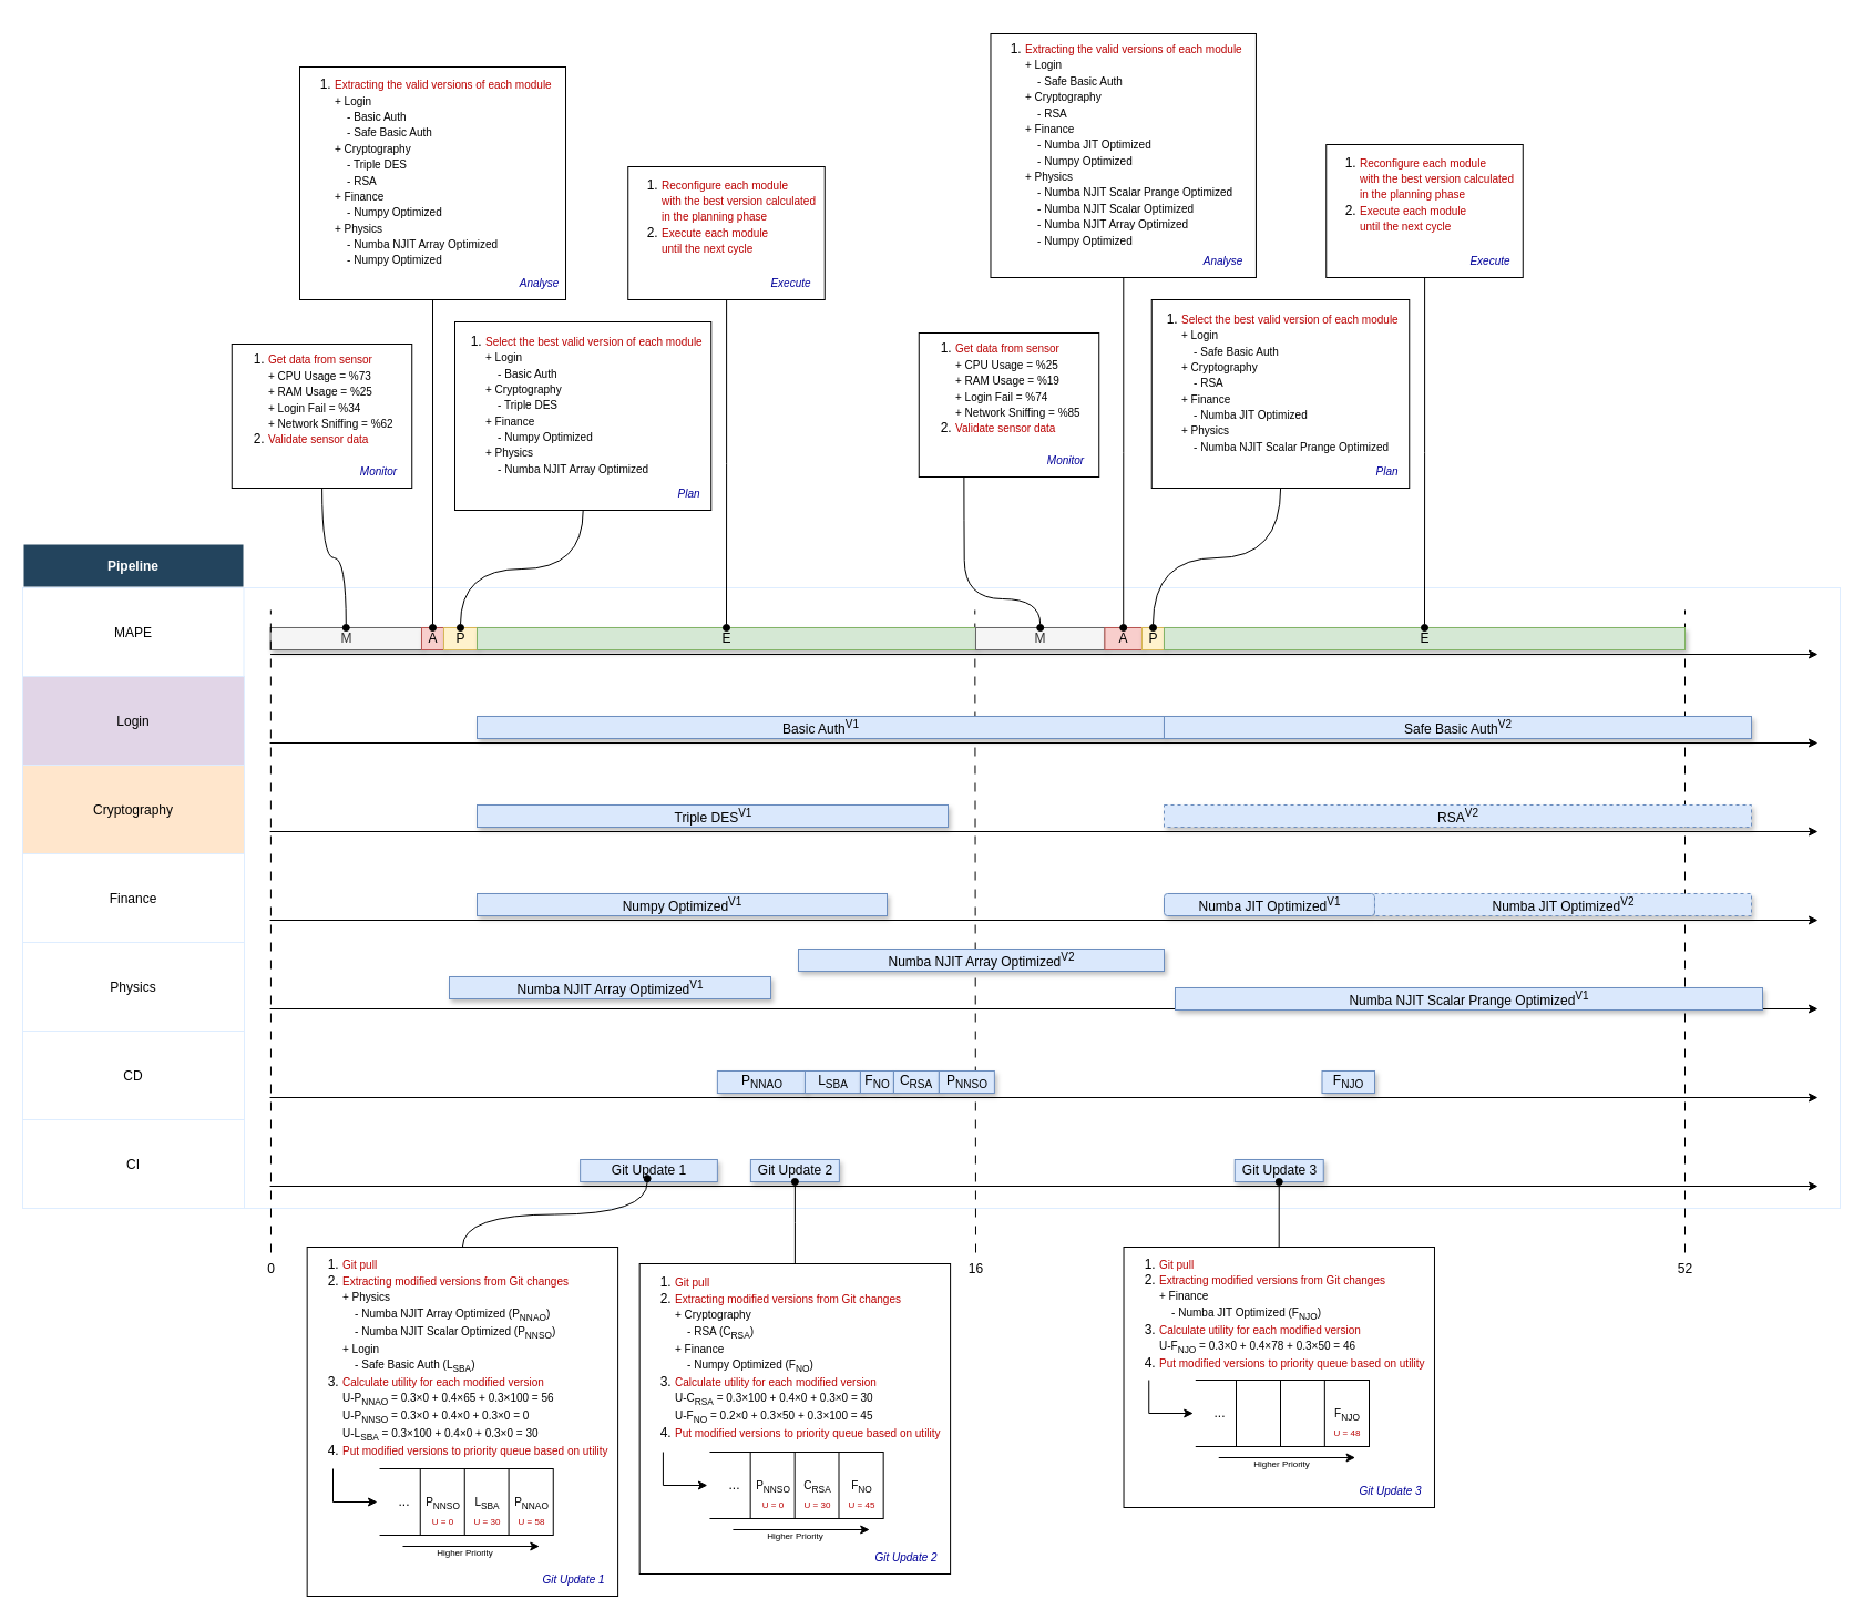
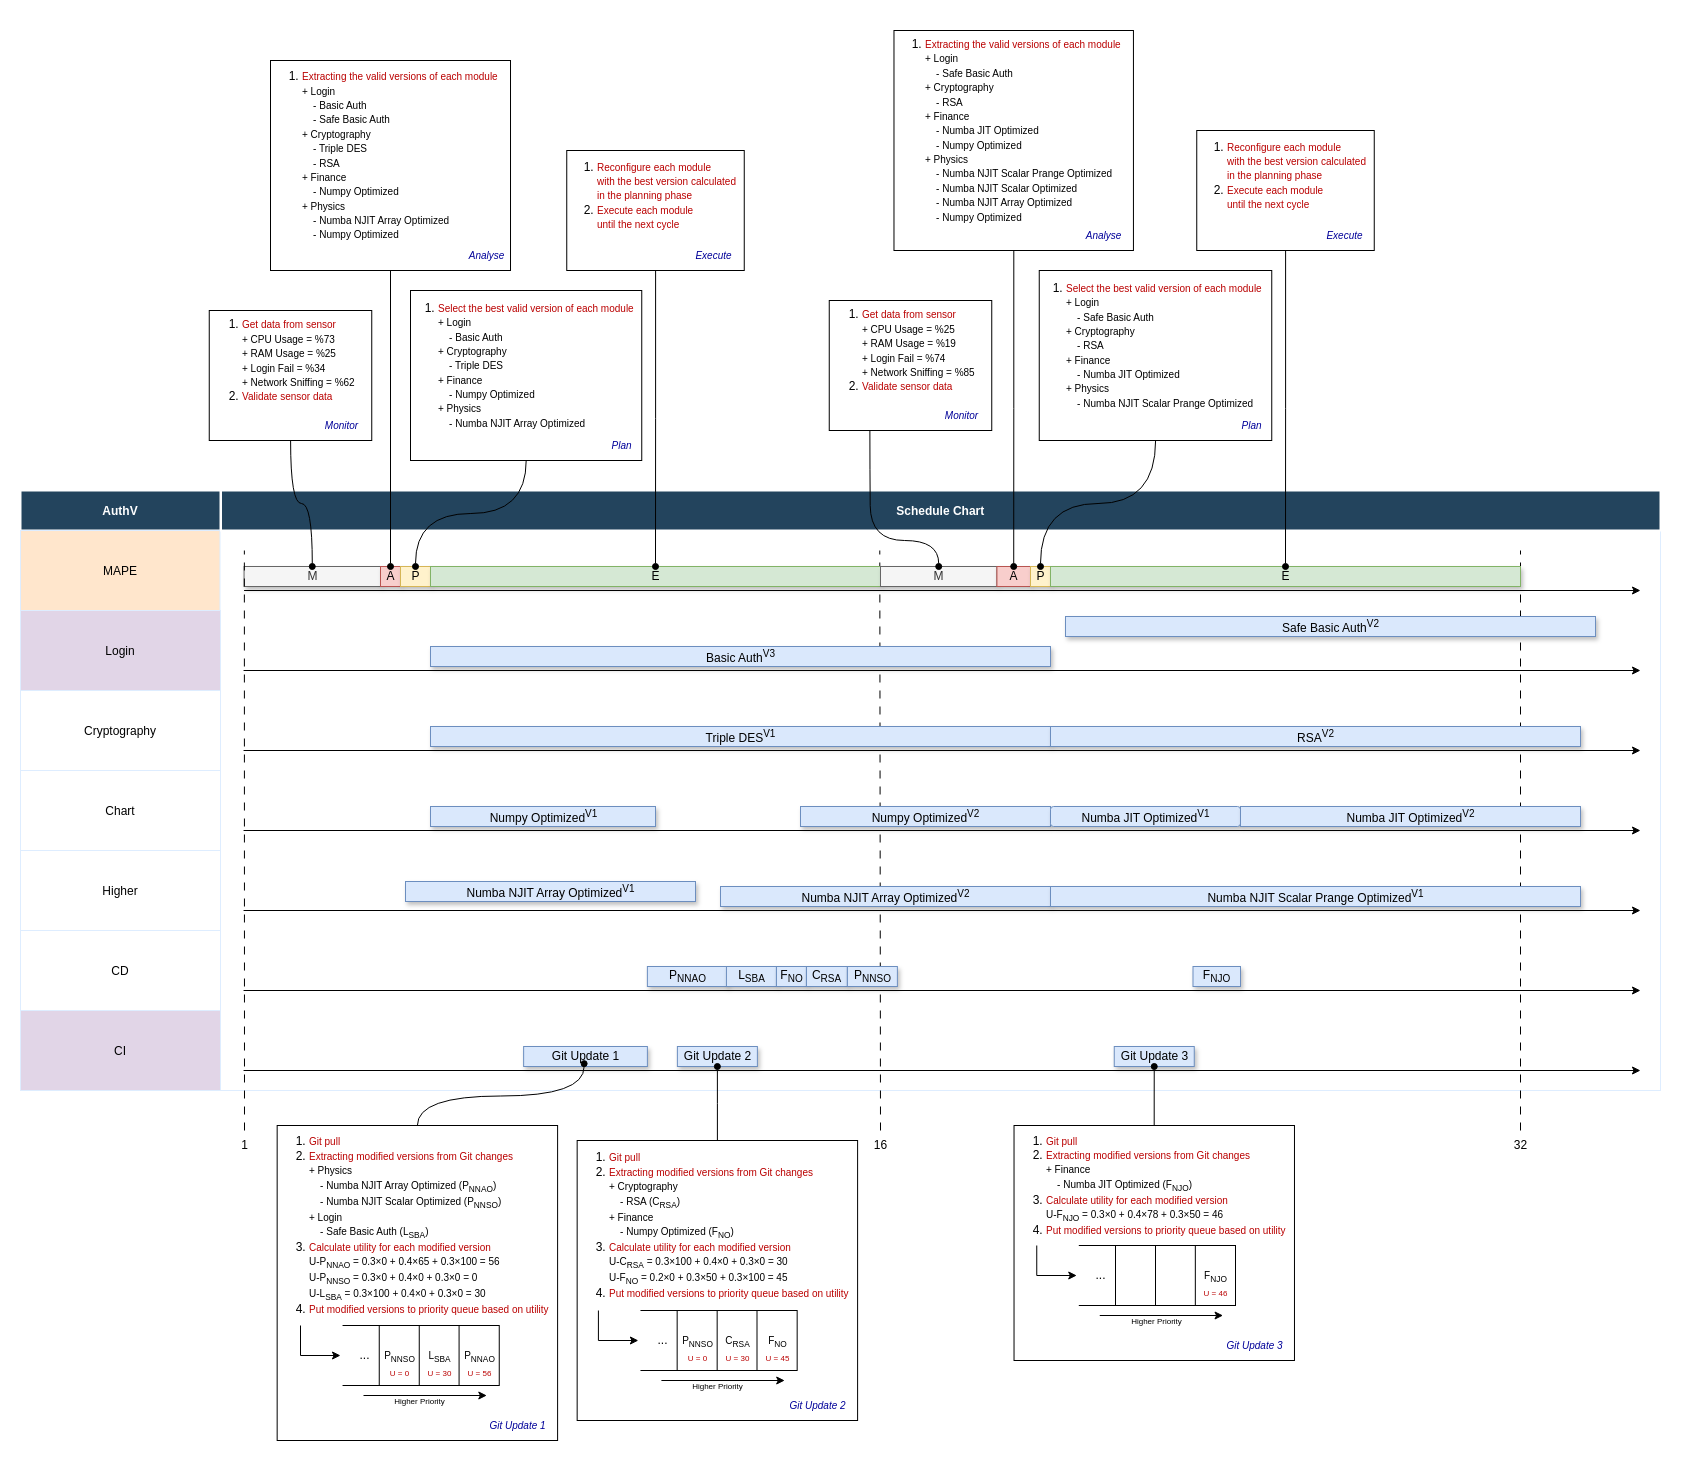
- <mxCell id="2" value="Pipeline" style="fillColor=#23445D;strokeColor=#FFFFFF;strokeWidth=2;fontColor=#FFFFFF;fontStyle=1" parent="1" vertex="1"><mxGeometry x="20" y="490" width="200" height="40" as="geometry" /></mxCell>
+ <mxCell id="2" value="AuthV" style="fillColor=#23445D;strokeColor=#FFFFFF;strokeWidth=2;fontColor=#FFFFFF;fontStyle=1" parent="1" vertex="1"><mxGeometry x="20" y="490" width="200" height="40" as="geometry" /></mxCell>
+ <mxCell id="7" value="Schedule Chart" style="fillColor=#23445D;strokeColor=#FFFFFF;strokeWidth=2;fontColor=#FFFFFF;fontStyle=1" parent="1" vertex="1"><mxGeometry x="220.5" y="490" width="1439.5" height="40" as="geometry" /></mxCell>
- <mxCell id="3" value="MAPE" style="align=center;strokeColor=#DEEDFF" parent="1" vertex="1"><mxGeometry x="20" y="530" width="200" height="80" as="geometry" /></mxCell>
+ <mxCell id="3" value="MAPE" style="align=center;strokeColor=#DEEDFF;fillColor=#ffe6cc;" parent="1" vertex="1"><mxGeometry x="20" y="530" width="200" height="80" as="geometry" /></mxCell>
- <mxCell id="22" value="Basic Auth&lt;sup&gt;V1&lt;/sup&gt;" style="align=center;strokeColor=#6c8ebf;html=1;fillColor=#dae8fc;shadow=1;" parent="1" vertex="1"><mxGeometry x="430" y="646" width="620" height="20" as="geometry" /></mxCell>
+ <mxCell id="22" value="Basic Auth&lt;sup&gt;V3&lt;/sup&gt;" style="align=center;strokeColor=#6c8ebf;html=1;fillColor=#dae8fc;shadow=1;" parent="1" vertex="1"><mxGeometry x="430" y="646" width="620" height="20" as="geometry" /></mxCell>
- <mxCell id="27" value="Safe Basic Auth&lt;sup&gt;V2&lt;/sup&gt;" style="align=center;strokeColor=#6c8ebf;html=1;fillColor=#dae8fc;shadow=1;" parent="1" vertex="1"><mxGeometry x="1050" y="646" width="530" height="20" as="geometry" /></mxCell>
+ <mxCell id="27" value="Safe Basic Auth&lt;sup&gt;V2&lt;/sup&gt;" style="align=center;strokeColor=#6c8ebf;html=1;fillColor=#dae8fc;shadow=1;" parent="1" vertex="1"><mxGeometry x="1065" y="616" width="530" height="20" as="geometry" /></mxCell>
- <mxCell id="10" value="Cryptography" style="align=center;strokeColor=#DEEDFF;fillColor=#ffe6cc;" parent="1" vertex="1"><mxGeometry x="20" y="690" width="200" height="80" as="geometry" /></mxCell>
+ <mxCell id="10" value="Cryptography" style="align=center;strokeColor=#DEEDFF" parent="1" vertex="1"><mxGeometry x="20" y="690" width="200" height="80" as="geometry" /></mxCell>
- <mxCell id="28" value="Triple DES&lt;sup&gt;V1&lt;/sup&gt;" style="align=center;strokeColor=#6c8ebf;html=1;fillColor=#dae8fc;shadow=1;" parent="1" vertex="1"><mxGeometry x="430" y="726" width="425" height="20" as="geometry" /></mxCell>
+ <mxCell id="28" value="Triple DES&lt;sup&gt;V1&lt;/sup&gt;" style="align=center;strokeColor=#6c8ebf;html=1;fillColor=#dae8fc;shadow=1;" parent="1" vertex="1"><mxGeometry x="430" y="726" width="620" height="20" as="geometry" /></mxCell>
- <mxCell id="29" value="RSA&lt;sup&gt;V2&lt;/sup&gt;" style="align=center;strokeColor=#6c8ebf;html=1;fillColor=#dae8fc;shadow=1;dashed=1;" parent="1" vertex="1"><mxGeometry x="1050" y="726" width="530" height="20" as="geometry" /></mxCell>
+ <mxCell id="29" value="RSA&lt;sup&gt;V2&lt;/sup&gt;" style="align=center;strokeColor=#6c8ebf;html=1;fillColor=#dae8fc;shadow=1;" parent="1" vertex="1"><mxGeometry x="1050" y="726" width="530" height="20" as="geometry" /></mxCell>
- <mxCell id="12" value="Finance" style="align=center;strokeColor=#DEEDFF" parent="1" vertex="1"><mxGeometry x="20" y="770" width="200" height="80" as="geometry" /></mxCell>
+ <mxCell id="12" value="Chart" style="align=center;strokeColor=#DEEDFF" parent="1" vertex="1"><mxGeometry x="20" y="770" width="200" height="80" as="geometry" /></mxCell>
- <mxCell id="30" value="Numpy Optimized&lt;sup&gt;V1&lt;/sup&gt;" style="align=center;strokeColor=#6c8ebf;html=1;fillColor=#dae8fc;shadow=1;" parent="1" vertex="1"><mxGeometry x="430" y="806" width="370" height="20" as="geometry" /></mxCell>
+ <mxCell id="30" value="Numpy Optimized&lt;sup&gt;V1&lt;/sup&gt;" style="align=center;strokeColor=#6c8ebf;html=1;fillColor=#dae8fc;shadow=1;" parent="1" vertex="1"><mxGeometry x="430" y="806" width="225" height="20" as="geometry" /></mxCell>
+ <mxCell id="102" value="Numpy Optimized&lt;sup&gt;V2&lt;/sup&gt;" style="align=center;strokeColor=#6c8ebf;html=1;fillColor=#dae8fc;shadow=1;" parent="1" vertex="1"><mxGeometry x="800" y="806" width="250" height="20" as="geometry" /></mxCell>
- <mxCell id="104" value="Numba JIT Optimized&lt;sup&gt;V2&lt;/sup&gt;" style="align=center;strokeColor=#6c8ebf;html=1;fillColor=#dae8fc;shadow=1;dashed=1;" parent="1" vertex="1"><mxGeometry x="1240" y="806" width="340" height="20" as="geometry" /></mxCell>
+ <mxCell id="104" value="Numba JIT Optimized&lt;sup&gt;V2&lt;/sup&gt;" style="align=center;strokeColor=#6c8ebf;html=1;fillColor=#dae8fc;shadow=1;" parent="1" vertex="1"><mxGeometry x="1240" y="806" width="340" height="20" as="geometry" /></mxCell>
- <mxCell id="100" value="Numba NJIT Array Optimized&lt;sup&gt;V2&lt;/sup&gt;" style="align=center;strokeColor=#6c8ebf;html=1;fillColor=#dae8fc;shadow=1;" parent="1" vertex="1"><mxGeometry x="720" y="856" width="330" height="20" as="geometry" /></mxCell>
+ <mxCell id="100" value="Numba NJIT Array Optimized&lt;sup&gt;V2&lt;/sup&gt;" style="align=center;strokeColor=#6c8ebf;html=1;fillColor=#dae8fc;shadow=1;" parent="1" vertex="1"><mxGeometry x="720" y="886" width="330" height="20" as="geometry" /></mxCell>
- <mxCell id="14" value="Physics" style="align=center;strokeColor=#DEEDFF" parent="1" vertex="1"><mxGeometry x="20" y="850" width="200" height="80" as="geometry" /></mxCell>
+ <mxCell id="14" value="Higher" style="align=center;strokeColor=#DEEDFF" parent="1" vertex="1"><mxGeometry x="20" y="850" width="200" height="80" as="geometry" /></mxCell>
- <mxCell id="101" value="Numba NJIT Scalar Prange Optimized&lt;sup&gt;V1&lt;/sup&gt;" style="align=center;strokeColor=#6c8ebf;html=1;fillColor=#dae8fc;shadow=1;" parent="1" vertex="1"><mxGeometry x="1060" y="891" width="530" height="20" as="geometry" /></mxCell>
+ <mxCell id="101" value="Numba NJIT Scalar Prange Optimized&lt;sup&gt;V1&lt;/sup&gt;" style="align=center;strokeColor=#6c8ebf;html=1;fillColor=#dae8fc;shadow=1;" parent="1" vertex="1"><mxGeometry x="1050" y="886" width="530" height="20" as="geometry" /></mxCell>
- <mxCell id="68" value="CI" style="align=center;strokeColor=#DEEDFF" parent="1" vertex="1"><mxGeometry x="20" y="1010" width="200" height="80" as="geometry" /></mxCell>
+ <mxCell id="68" value="CI" style="align=center;strokeColor=#DEEDFF;fillColor=#e1d5e7;" parent="1" vertex="1"><mxGeometry x="20" y="1010" width="200" height="80" as="geometry" /></mxCell>
- <mxCell id="70" value="0" style="text;html=1;align=center;verticalAlign=middle;resizable=0;points=[];autosize=1;strokeColor=none;fillColor=none;" parent="1" vertex="1"><mxGeometry x="228.75" y="1130" width="30" height="30" as="geometry" /></mxCell>
+ <mxCell id="70" value="1" style="text;html=1;align=center;verticalAlign=middle;resizable=0;points=[];autosize=1;strokeColor=none;fillColor=none;" parent="1" vertex="1"><mxGeometry x="228.75" y="1130" width="30" height="30" as="geometry" /></mxCell>
- <mxCell id="18" value="52" style="text;html=1;align=center;verticalAlign=middle;resizable=0;points=[];autosize=1;strokeColor=none;fillColor=none;" parent="1" vertex="1"><mxGeometry x="1500" y="1130" width="40" height="30" as="geometry" /></mxCell>
+ <mxCell id="18" value="32" style="text;html=1;align=center;verticalAlign=middle;resizable=0;points=[];autosize=1;strokeColor=none;fillColor=none;" parent="1" vertex="1"><mxGeometry x="1500" y="1130" width="40" height="30" as="geometry" /></mxCell>
- <mxCell id="138" value="&lt;font style=&quot;font-size: 8px;&quot;&gt;&lt;font style=&quot;color: rgb(186, 0, 0);&quot;&gt;U = 48&lt;/font&gt;&lt;/font&gt;" style="text;html=1;align=center;verticalAlign=middle;resizable=0;points=[];autosize=1;strokeColor=none;fillColor=none;" parent="1" vertex="1"><mxGeometry x="1190" y="1277" width="50" height="30" as="geometry" /></mxCell>
+ <mxCell id="138" value="&lt;font style=&quot;font-size: 8px;&quot;&gt;&lt;font style=&quot;color: rgb(186, 0, 0);&quot;&gt;U = 46&lt;/font&gt;&lt;/font&gt;" style="text;html=1;align=center;verticalAlign=middle;resizable=0;points=[];autosize=1;strokeColor=none;fillColor=none;" parent="1" vertex="1"><mxGeometry x="1190" y="1277" width="50" height="30" as="geometry" /></mxCell>
- <mxCell id="121" value="&lt;font style=&quot;font-size: 8px;&quot;&gt;&lt;font style=&quot;color: rgb(186, 0, 0);&quot;&gt;U = 58&lt;/font&gt;&lt;/font&gt;" style="text;html=1;align=center;verticalAlign=middle;resizable=0;points=[];autosize=1;strokeColor=none;fillColor=none;" parent="1" vertex="1"><mxGeometry x="454.38" y="1357" width="50" height="30" as="geometry" /></mxCell>
+ <mxCell id="121" value="&lt;font style=&quot;font-size: 8px;&quot;&gt;&lt;font style=&quot;color: rgb(186, 0, 0);&quot;&gt;U = 56&lt;/font&gt;&lt;/font&gt;" style="text;html=1;align=center;verticalAlign=middle;resizable=0;points=[];autosize=1;strokeColor=none;fillColor=none;" parent="1" vertex="1"><mxGeometry x="454.38" y="1357" width="50" height="30" as="geometry" /></mxCell>
